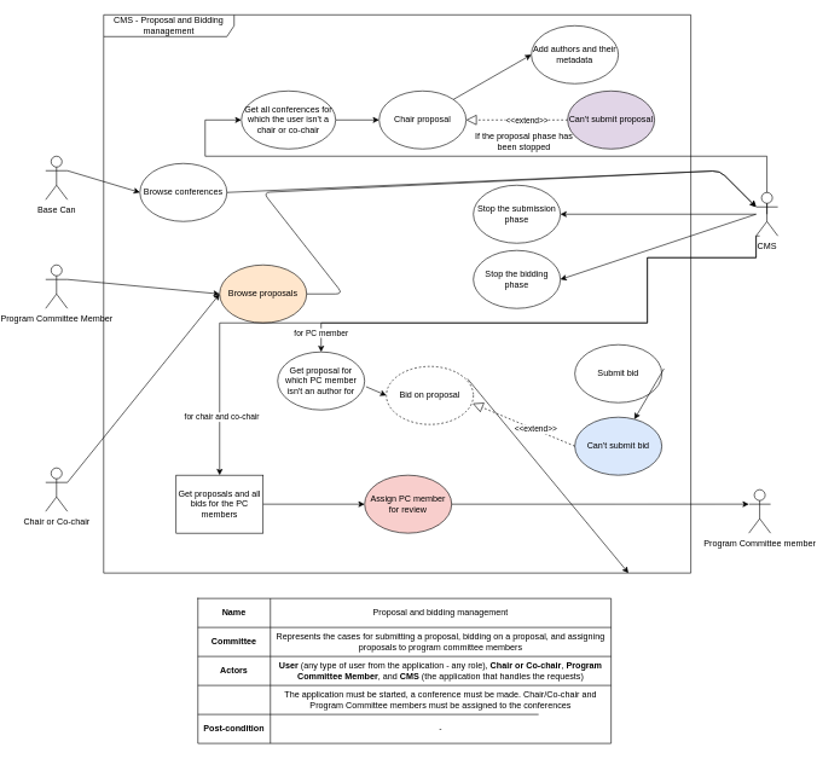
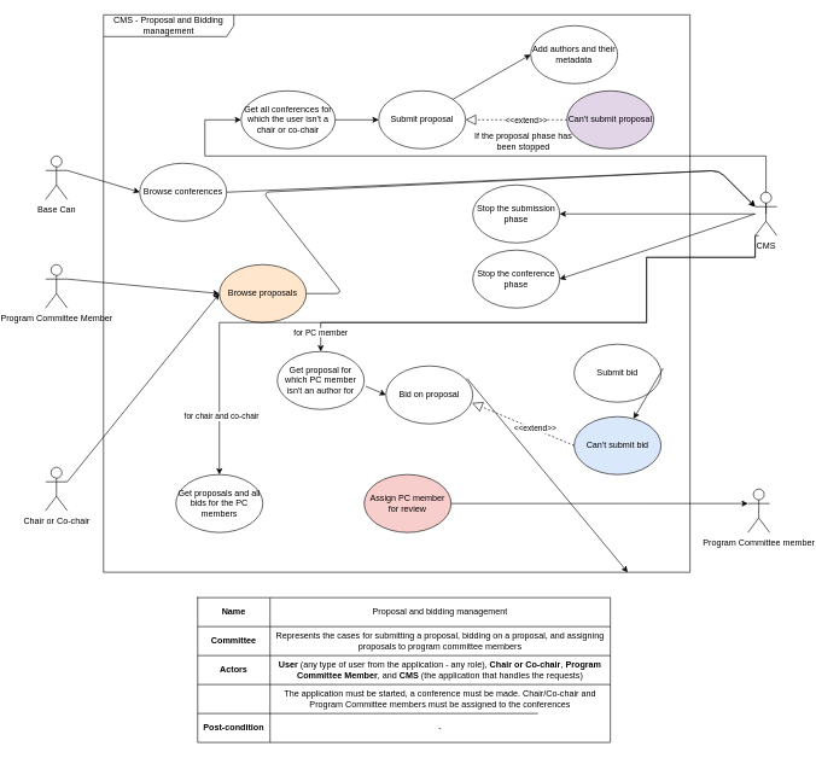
- <mxCell id="5" value="Chair proposal" style="ellipse;whiteSpace=wrap;html=1;" vertex="1" parent="1"><mxGeometry x="480" y="125" width="120" height="80" as="geometry" /></mxCell>
+ <mxCell id="5" value="Submit proposal" style="ellipse;whiteSpace=wrap;html=1;" vertex="1" parent="1"><mxGeometry x="480" y="125" width="120" height="80" as="geometry" /></mxCell>
- <mxCell id="42" value="Stop the bidding phase" style="ellipse;whiteSpace=wrap;html=1;" vertex="1" parent="1"><mxGeometry x="610" y="345" width="120" height="80" as="geometry" /></mxCell>
+ <mxCell id="42" value="Stop the conference phase" style="ellipse;whiteSpace=wrap;html=1;" vertex="1" parent="1"><mxGeometry x="610" y="345" width="120" height="80" as="geometry" /></mxCell>
- <mxCell id="18" value="Bid on proposal" style="ellipse;whiteSpace=wrap;html=1;dashed=1;" vertex="1" parent="1"><mxGeometry x="490" y="505" width="120" height="80" as="geometry" /></mxCell>
+ <mxCell id="18" value="Bid on proposal" style="ellipse;whiteSpace=wrap;html=1;" vertex="1" parent="1"><mxGeometry x="490" y="505" width="120" height="80" as="geometry" /></mxCell>
- <mxCell id="37" value="Get proposals and all bids for the PC members" style="whiteSpace=wrap;html=1;rounded=0;" vertex="1" parent="1"><mxGeometry x="200" y="655" width="120" height="80" as="geometry" /></mxCell>
+ <mxCell id="37" value="Get proposals and all bids for the PC members" style="ellipse;whiteSpace=wrap;html=1;" vertex="1" parent="1"><mxGeometry x="200" y="655" width="120" height="80" as="geometry" /></mxCell>
- <mxCell id="40" value="" style="endArrow=classic;html=1;exitX=1;exitY=0.5;exitDx=0;exitDy=0;entryX=0;entryY=0.5;entryDx=0;entryDy=0;" edge="1" parent="1" source="37" target="39"><mxGeometry width="50" height="50" relative="1" as="geometry"><mxPoint x="340" y="695" as="sourcePoint" /><mxPoint x="390" y="645" as="targetPoint" /></mxGeometry></mxCell>
